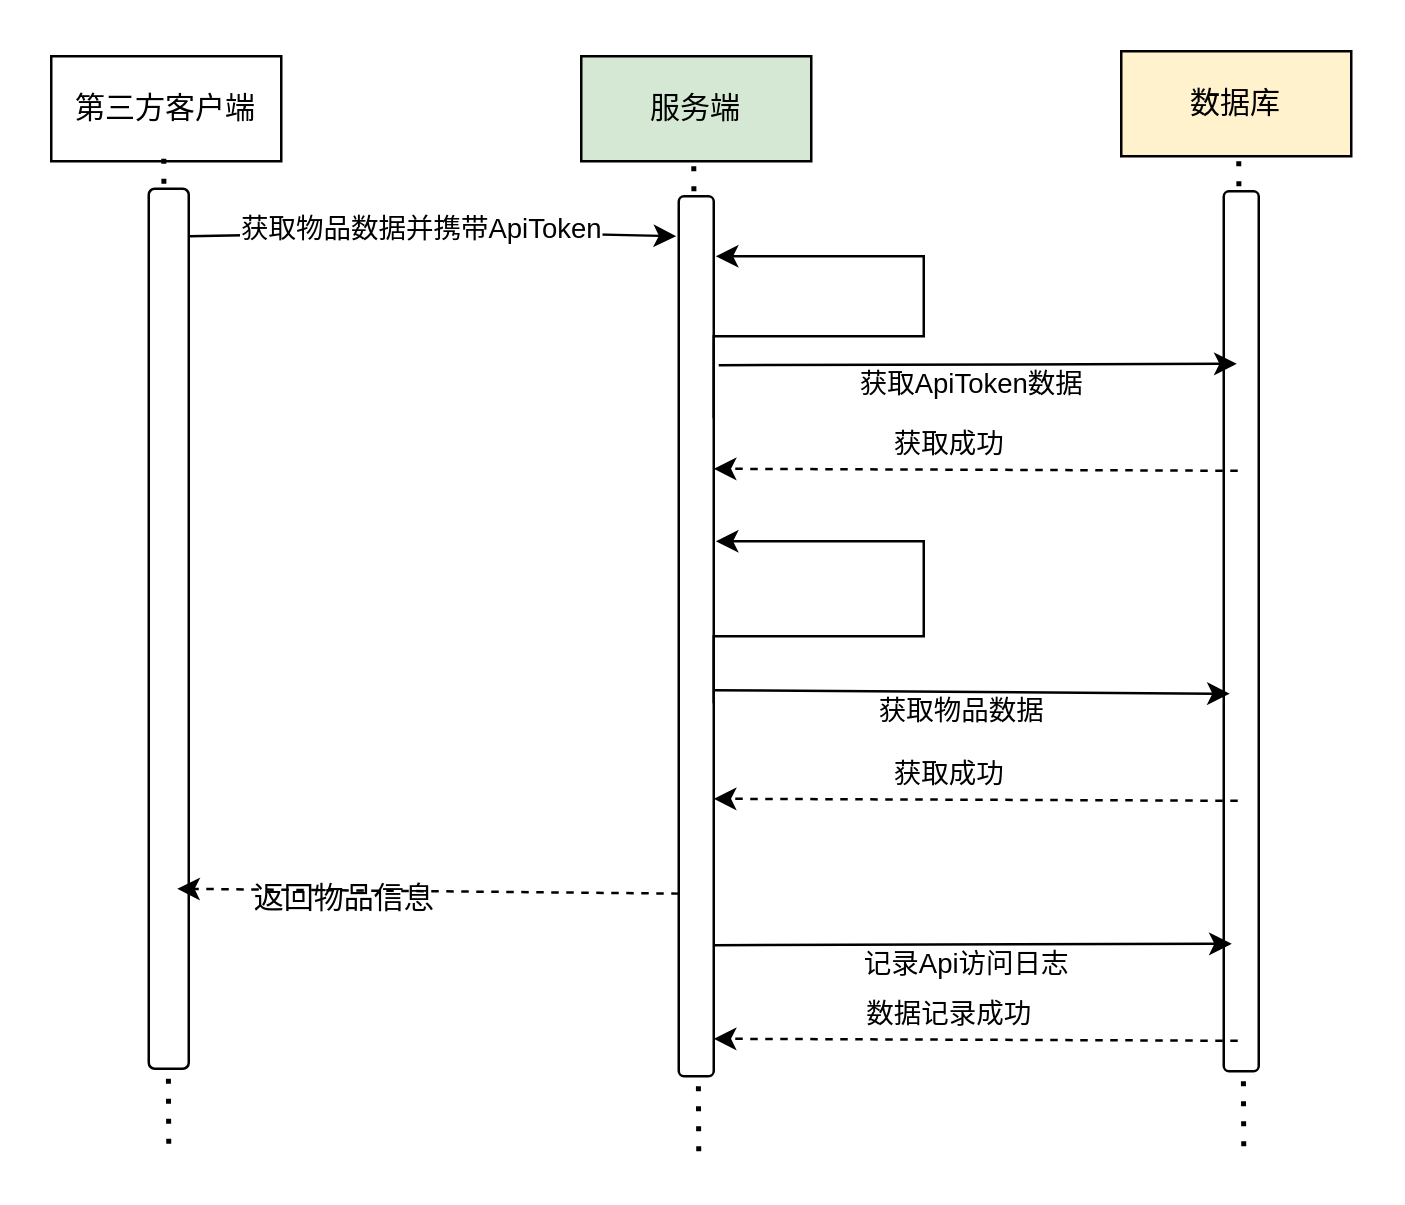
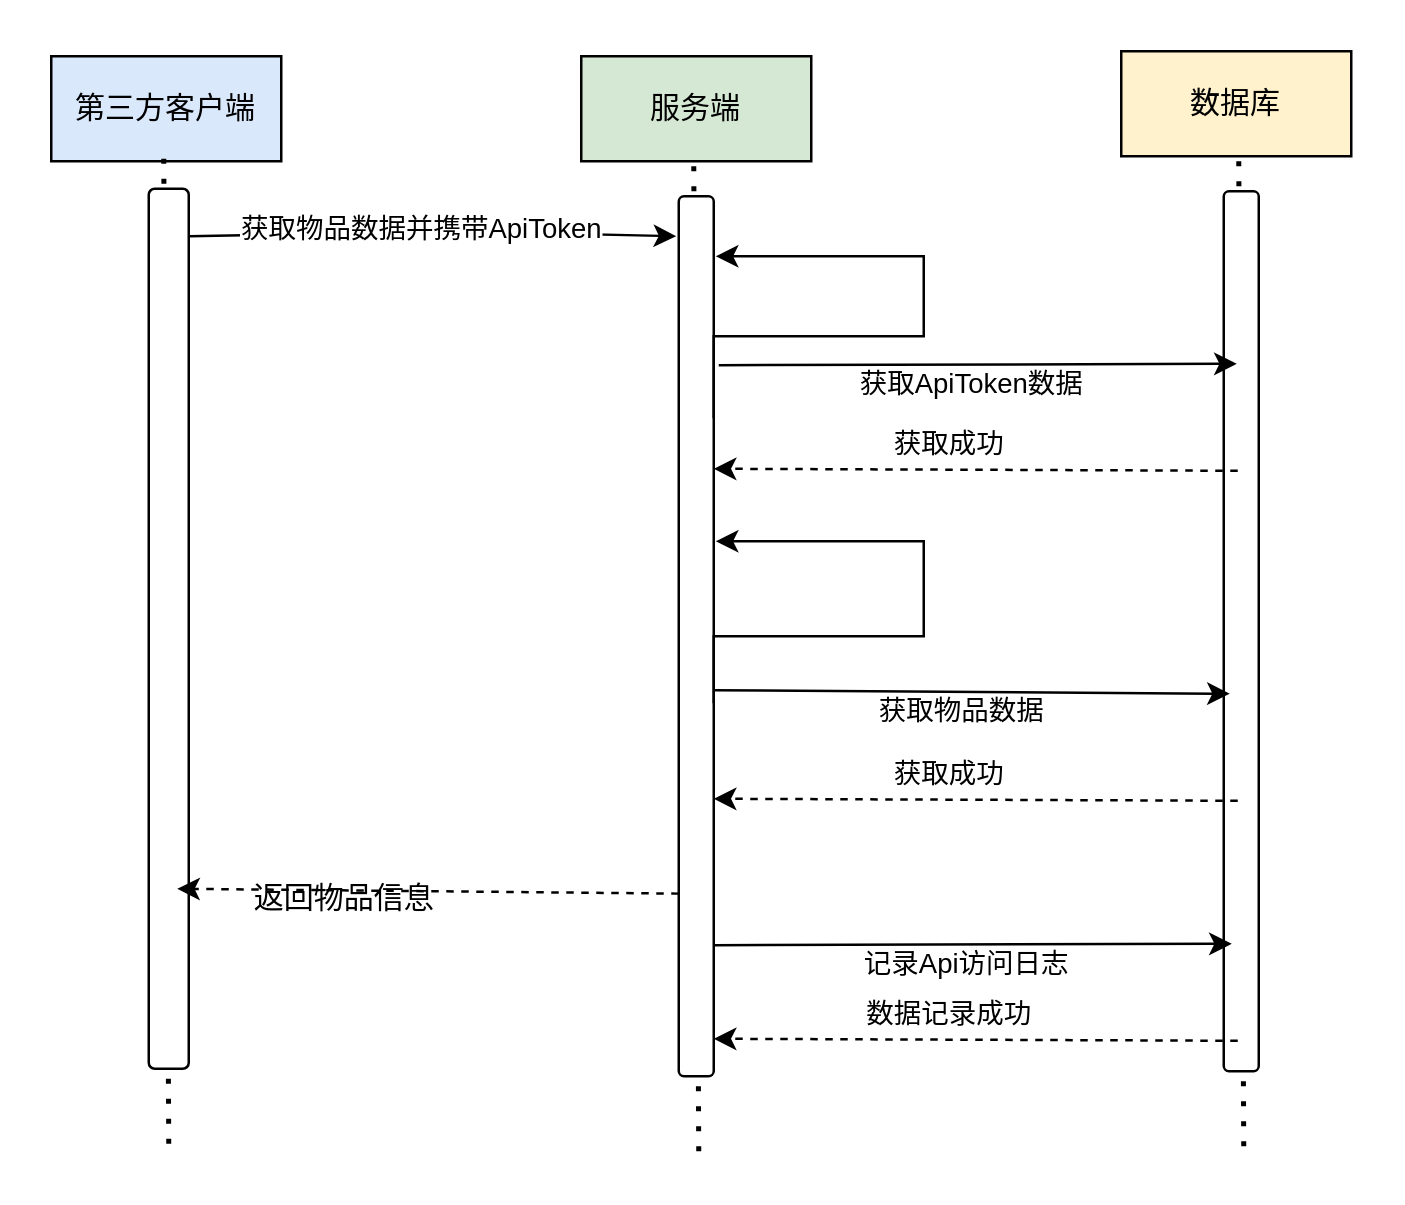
- <mxCell id="2" value="第三方客户端" style="rounded=0;whiteSpace=wrap;html=1;" vertex="1" parent="1"><mxGeometry x="20" y="22" width="92" height="42" as="geometry" /></mxCell>
+ <mxCell id="2" value="第三方客户端" style="rounded=0;whiteSpace=wrap;html=1;fillColor=#dae8fc;" vertex="1" parent="1"><mxGeometry x="20" y="22" width="92" height="42" as="geometry" /></mxCell>
